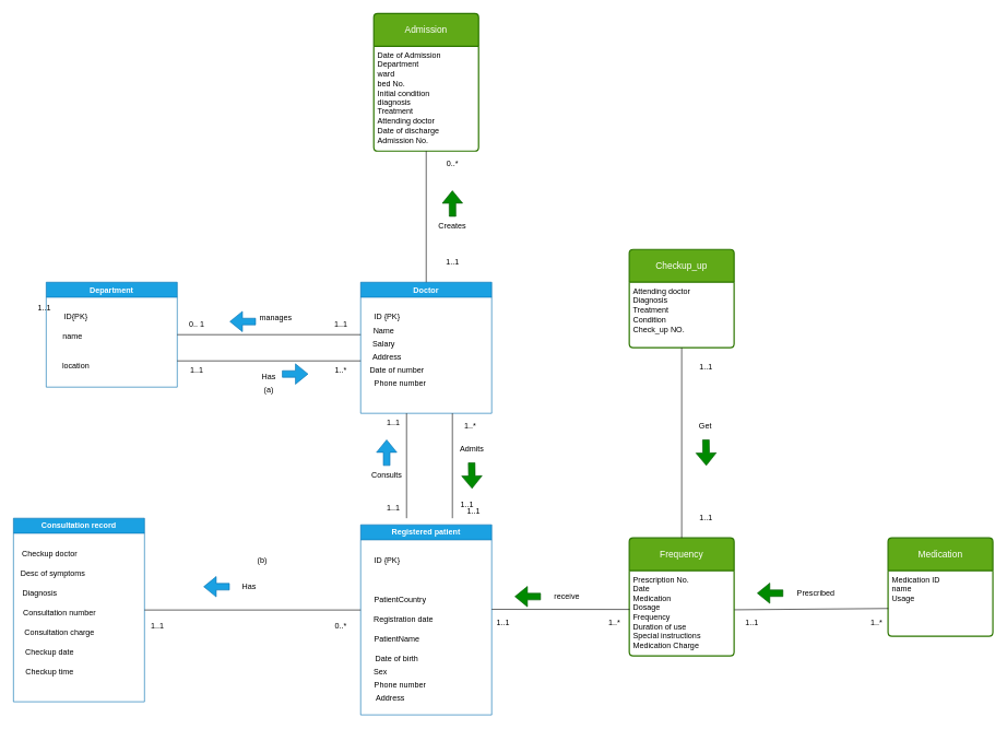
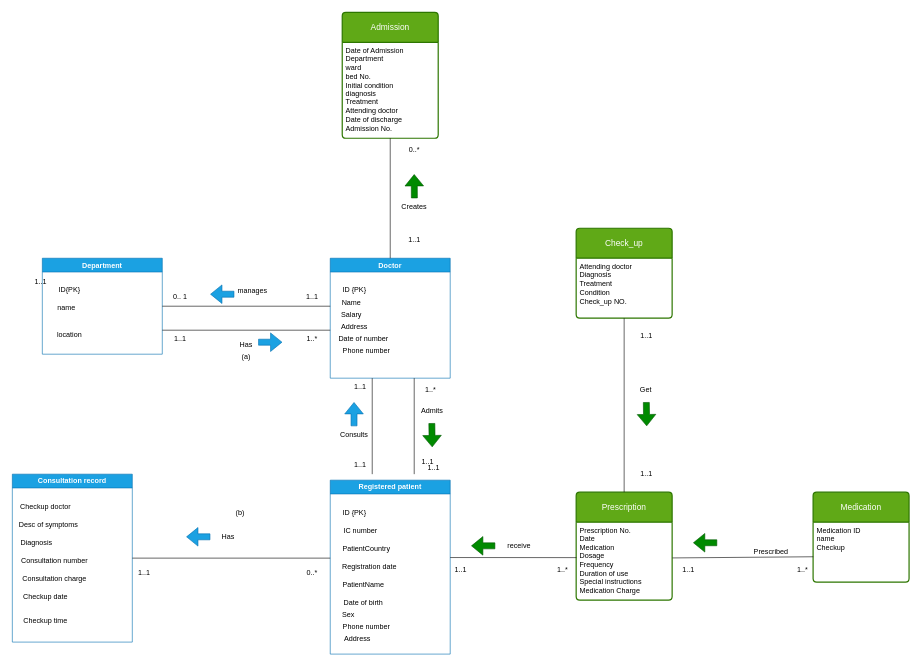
- <mxCell id="68" value="Checkup_up" style="swimlane;childLayout=stackLayout;horizontal=1;startSize=50;horizontalStack=0;rounded=1;fontSize=14;fontStyle=0;strokeWidth=2;resizeParent=0;resizeLast=1;shadow=0;dashed=0;align=center;arcSize=4;whiteSpace=wrap;html=1;fillColor=#60a917;fontColor=#ffffff;strokeColor=#2D7600;" parent="1" vertex="1"><mxGeometry x="960" y="380" width="160" height="150" as="geometry" /></mxCell>
+ <mxCell id="68" value="Check_up" style="swimlane;childLayout=stackLayout;horizontal=1;startSize=50;horizontalStack=0;rounded=1;fontSize=14;fontStyle=0;strokeWidth=2;resizeParent=0;resizeLast=1;shadow=0;dashed=0;align=center;arcSize=4;whiteSpace=wrap;html=1;fillColor=#60a917;fontColor=#ffffff;strokeColor=#2D7600;" parent="1" vertex="1"><mxGeometry x="960" y="380" width="160" height="150" as="geometry" /></mxCell>
- <mxCell id="62" value="Frequency" style="swimlane;childLayout=stackLayout;horizontal=1;startSize=50;horizontalStack=0;rounded=1;fontSize=14;fontStyle=0;strokeWidth=2;resizeParent=0;resizeLast=1;shadow=0;dashed=0;align=center;arcSize=4;whiteSpace=wrap;html=1;fillColor=#60a917;fontColor=#ffffff;strokeColor=#2D7600;" parent="1" vertex="1"><mxGeometry x="960" y="820" width="160" height="180" as="geometry" /></mxCell>
+ <mxCell id="62" value="Prescription" style="swimlane;childLayout=stackLayout;horizontal=1;startSize=50;horizontalStack=0;rounded=1;fontSize=14;fontStyle=0;strokeWidth=2;resizeParent=0;resizeLast=1;shadow=0;dashed=0;align=center;arcSize=4;whiteSpace=wrap;html=1;fillColor=#60a917;fontColor=#ffffff;strokeColor=#2D7600;" parent="1" vertex="1"><mxGeometry x="960" y="820" width="160" height="180" as="geometry" /></mxCell>
+ <mxCell id="18" value="IC number" style="text;html=1;align=center;verticalAlign=middle;resizable=0;points=[];autosize=1;strokeColor=none;fillColor=none;" parent="13" vertex="1"><mxGeometry x="10" y="70" width="80" height="30" as="geometry" /></mxCell>
- <mxCell id="65" value="Medication ID&lt;div&gt;name&lt;/div&gt;&lt;div&gt;Usage&lt;/div&gt;" style="align=left;strokeColor=none;fillColor=none;spacingLeft=4;spacingRight=4;fontSize=12;verticalAlign=top;resizable=0;rotatable=0;part=1;html=1;whiteSpace=wrap;" parent="64" vertex="1"><mxGeometry y="50" width="160" height="100" as="geometry" /></mxCell>
+ <mxCell id="65" value="Medication ID&lt;div&gt;name&lt;/div&gt;&lt;div&gt;Checkup&lt;/div&gt;" style="align=left;strokeColor=none;fillColor=none;spacingLeft=4;spacingRight=4;fontSize=12;verticalAlign=top;resizable=0;rotatable=0;part=1;html=1;whiteSpace=wrap;" parent="64" vertex="1"><mxGeometry y="50" width="160" height="100" as="geometry" /></mxCell>
- <mxCell id="79" value="Prescribed" style="text;html=1;align=center;verticalAlign=middle;whiteSpace=wrap;rounded=0;" parent="1" vertex="1"><mxGeometry x="1220" y="890" width="50" height="30" as="geometry" /></mxCell>
+ <mxCell id="79" value="Prescribed" style="text;html=1;align=center;verticalAlign=middle;whiteSpace=wrap;rounded=0;" parent="1" vertex="1"><mxGeometry x="1260" y="905" width="50" height="30" as="geometry" /></mxCell>
- <mxCell id="33" value="Checkup time" style="text;html=1;align=center;verticalAlign=middle;resizable=0;points=[];autosize=1;strokeColor=none;fillColor=none;" parent="26" vertex="1"><mxGeometry x="5" y="220" width="100" height="30" as="geometry" /></mxCell>
+ <mxCell id="33" value="Checkup time" style="text;html=1;align=center;verticalAlign=middle;resizable=0;points=[];autosize=1;strokeColor=none;fillColor=none;" parent="26" vertex="1"><mxGeometry x="5" y="230" width="100" height="30" as="geometry" /></mxCell>
